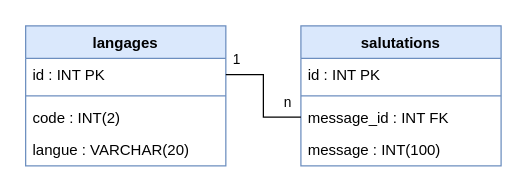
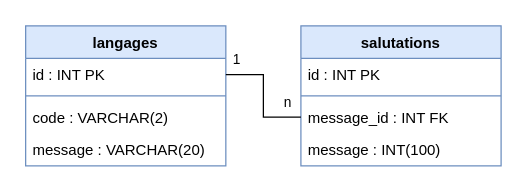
- <mxCell id="5" value="code : INT(2)" style="text;strokeColor=none;fillColor=none;align=left;verticalAlign=top;spacingLeft=4;spacingRight=4;overflow=hidden;rotatable=0;points=[[0,0.5],[1,0.5]];portConstraint=eastwest;" vertex="1" parent="2"><mxGeometry y="60" width="160" height="26" as="geometry" /></mxCell>
+ <mxCell id="5" value="code : VARCHAR(2)" style="text;strokeColor=none;fillColor=none;align=left;verticalAlign=top;spacingLeft=4;spacingRight=4;overflow=hidden;rotatable=0;points=[[0,0.5],[1,0.5]];portConstraint=eastwest;" vertex="1" parent="2"><mxGeometry y="60" width="160" height="26" as="geometry" /></mxCell>
- <mxCell id="6" value="langue : VARCHAR(20)" style="text;strokeColor=none;fillColor=none;align=left;verticalAlign=top;spacingLeft=4;spacingRight=4;overflow=hidden;rotatable=0;points=[[0,0.5],[1,0.5]];portConstraint=eastwest;" vertex="1" parent="2"><mxGeometry y="86" width="160" height="26" as="geometry" /></mxCell>
+ <mxCell id="6" value="message : VARCHAR(20)" style="text;strokeColor=none;fillColor=none;align=left;verticalAlign=top;spacingLeft=4;spacingRight=4;overflow=hidden;rotatable=0;points=[[0,0.5],[1,0.5]];portConstraint=eastwest;" vertex="1" parent="2"><mxGeometry y="86" width="160" height="26" as="geometry" /></mxCell>
